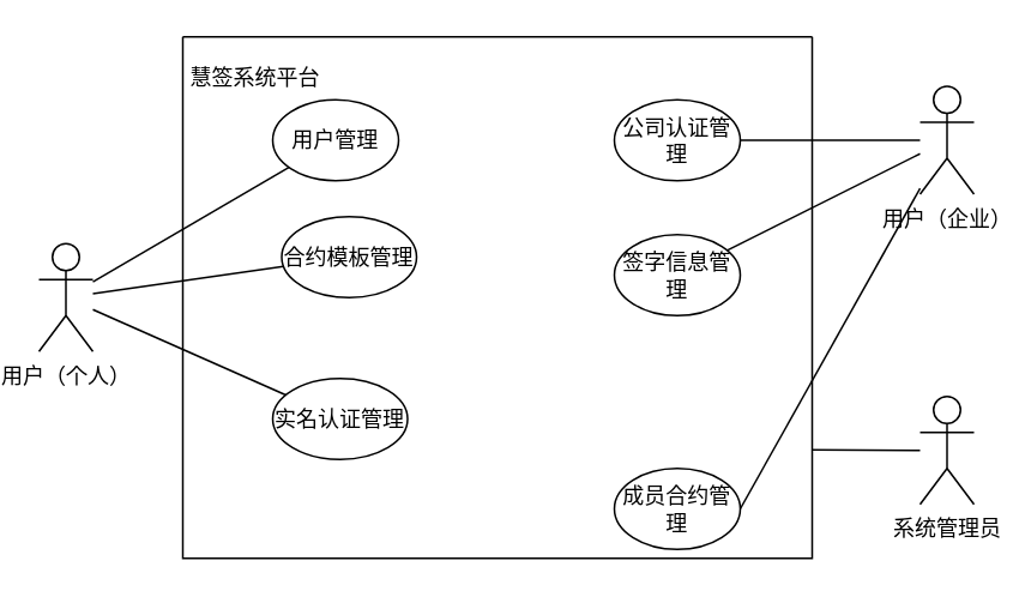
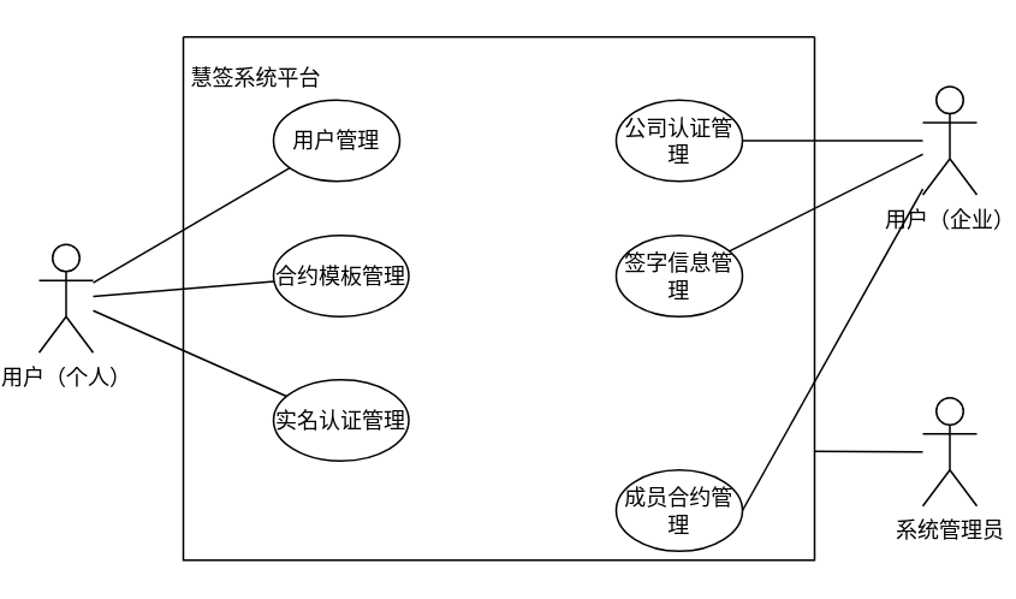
- <mxCell id="4" value="合约模板管理" style="ellipse;whiteSpace=wrap;html=1;" vertex="1" parent="3"><mxGeometry x="55" y="100" width="75" height="45" as="geometry" /></mxCell>
+ <mxCell id="4" value="合约模板管理" style="ellipse;whiteSpace=wrap;html=1;" vertex="1" parent="3"><mxGeometry x="50" y="110" width="75" height="45" as="geometry" /></mxCell>
